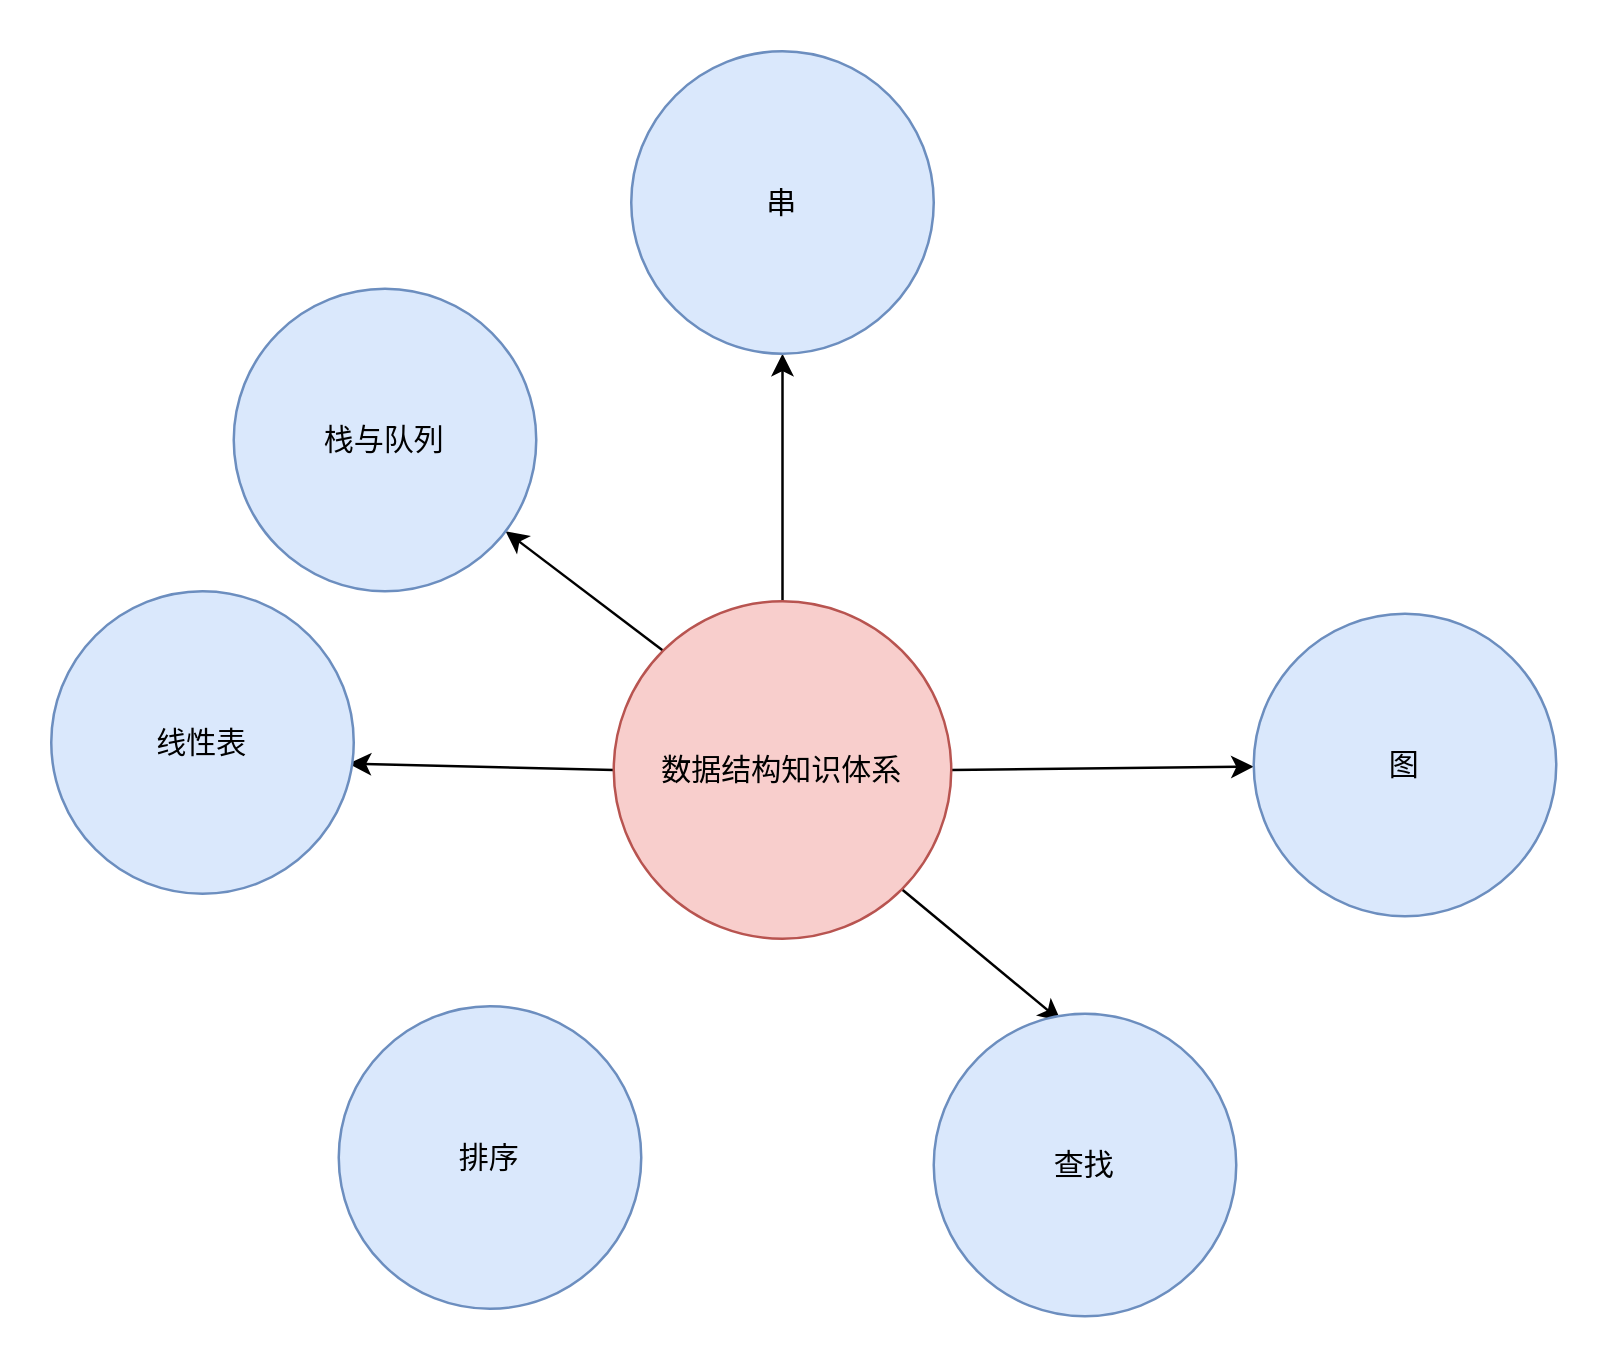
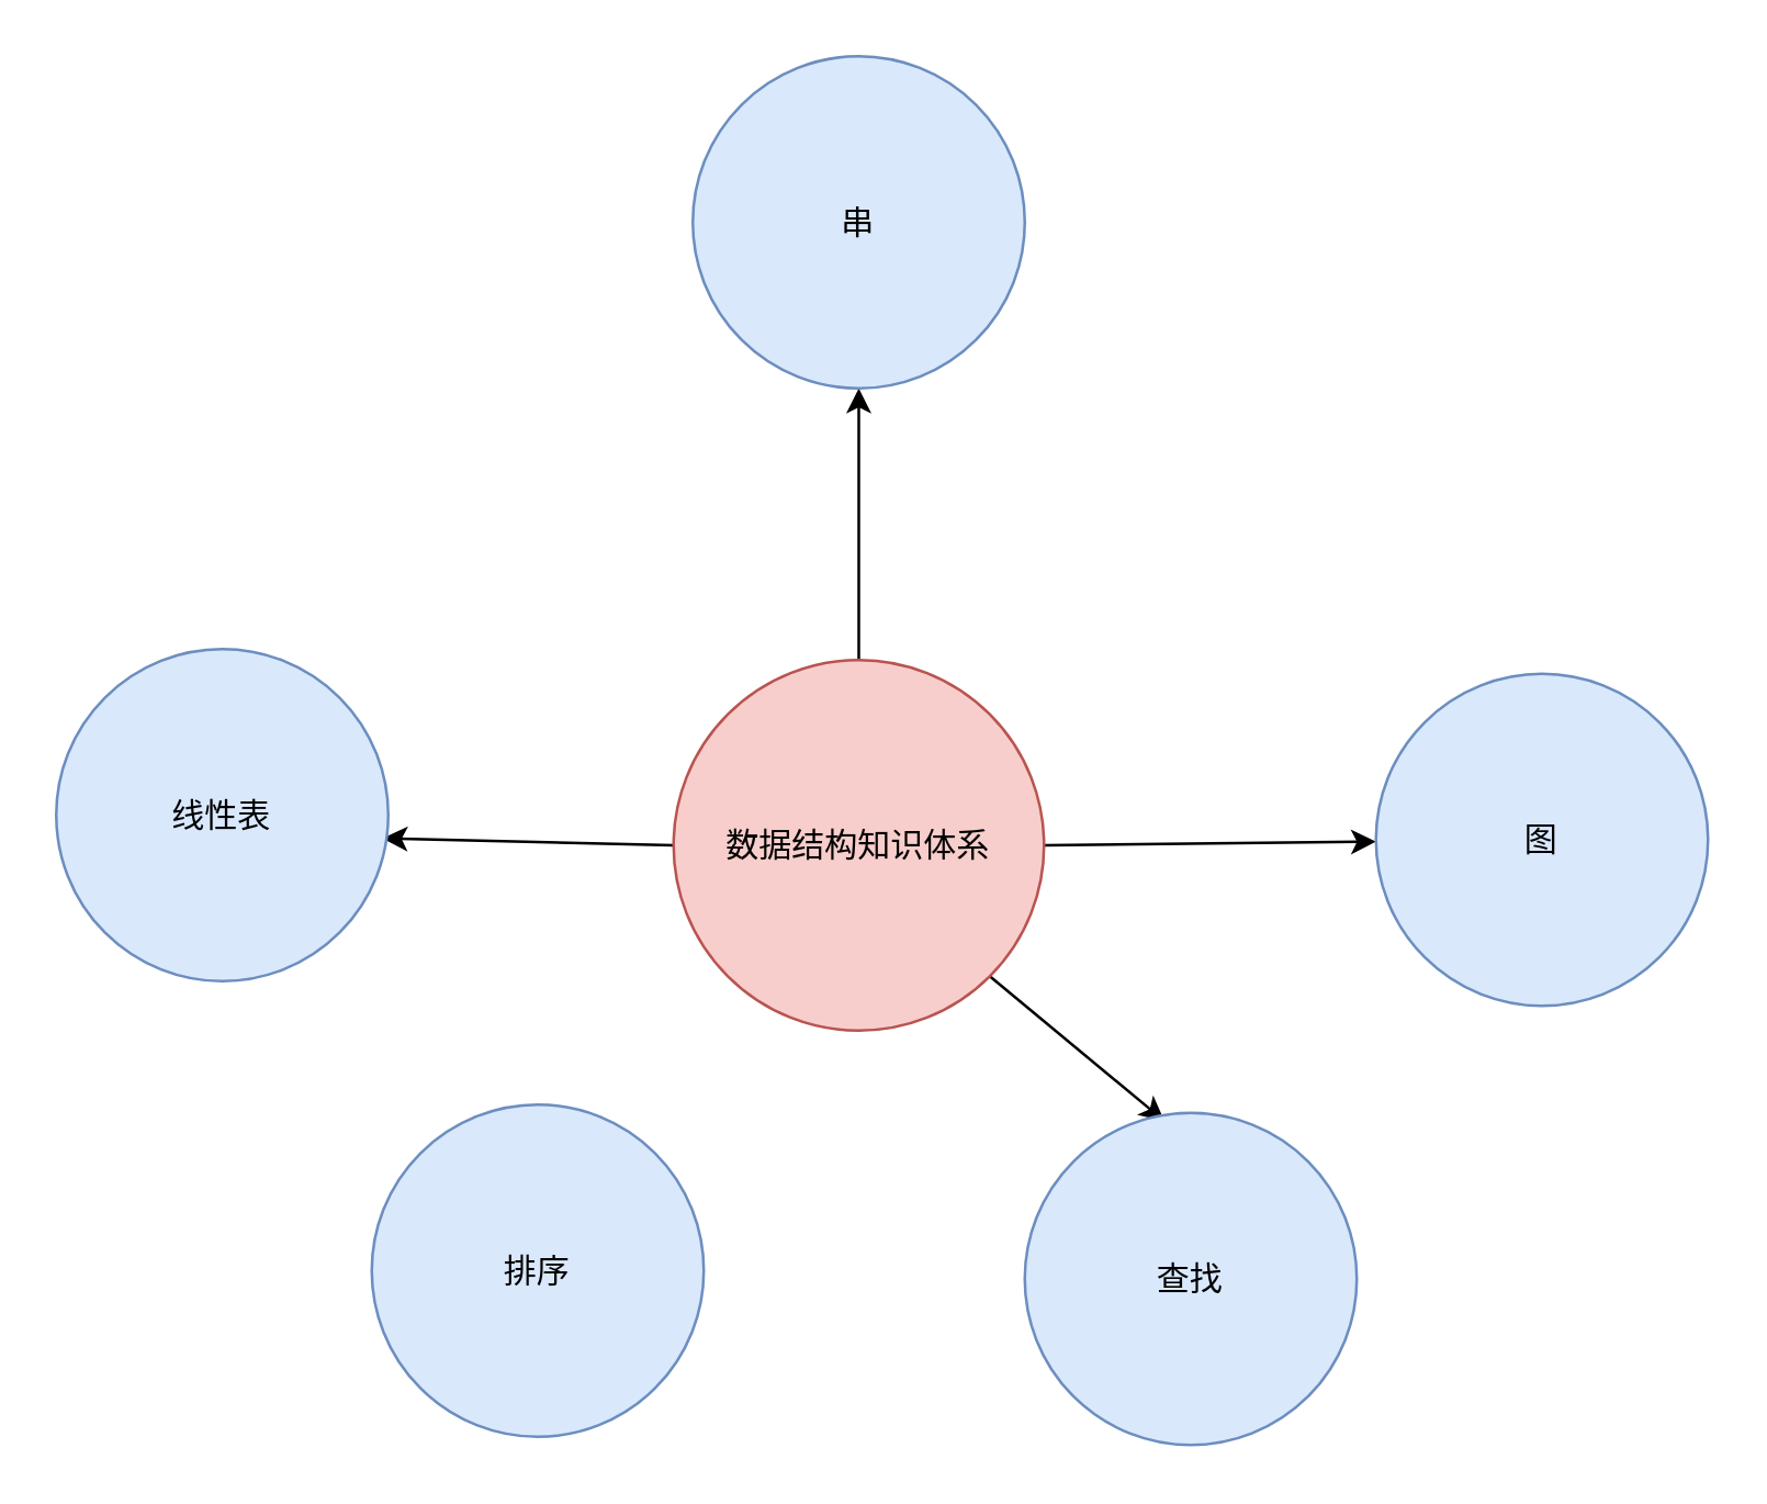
- <mxCell id="9" value="栈与队列" style="ellipse;whiteSpace=wrap;html=1;aspect=fixed;fillColor=#dae8fc;strokeColor=#6c8ebf;" vertex="1" parent="1"><mxGeometry x="93" y="115" width="121" height="121" as="geometry" /></mxCell>
- <mxCell id="3" style="rounded=0;orthogonalLoop=1;jettySize=auto;html=1;exitX=0;exitY=0;exitDx=0;exitDy=0;" edge="1" parent="1" source="7" target="9"><mxGeometry relative="1" as="geometry" /></mxCell>
